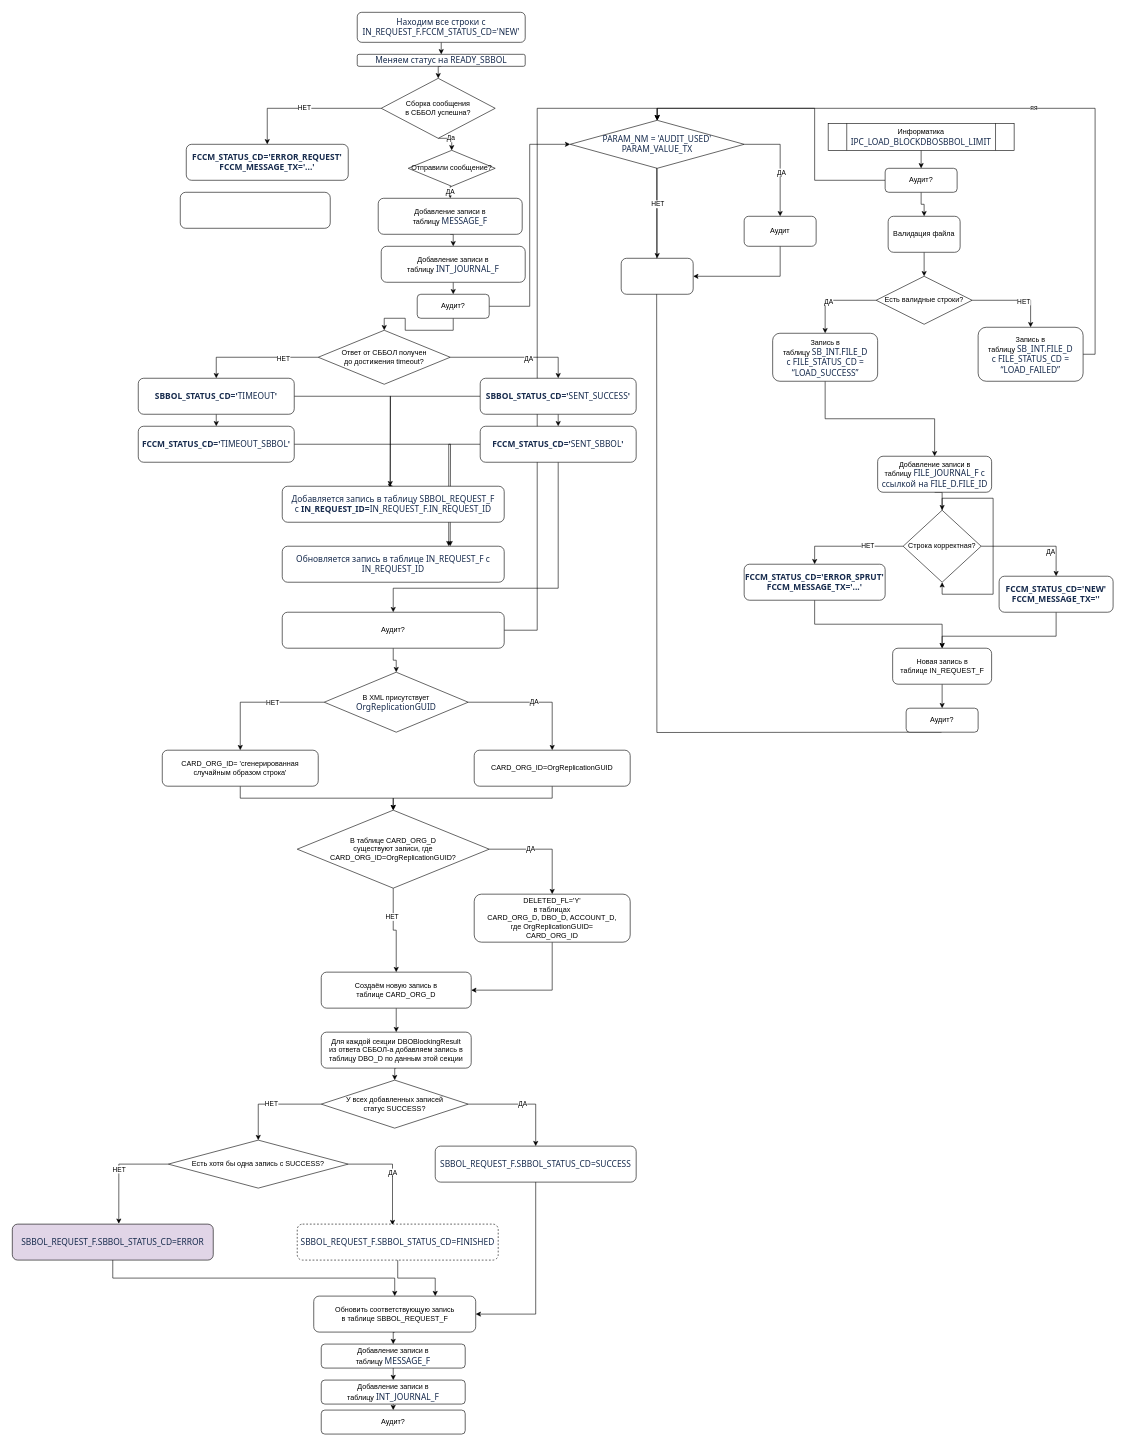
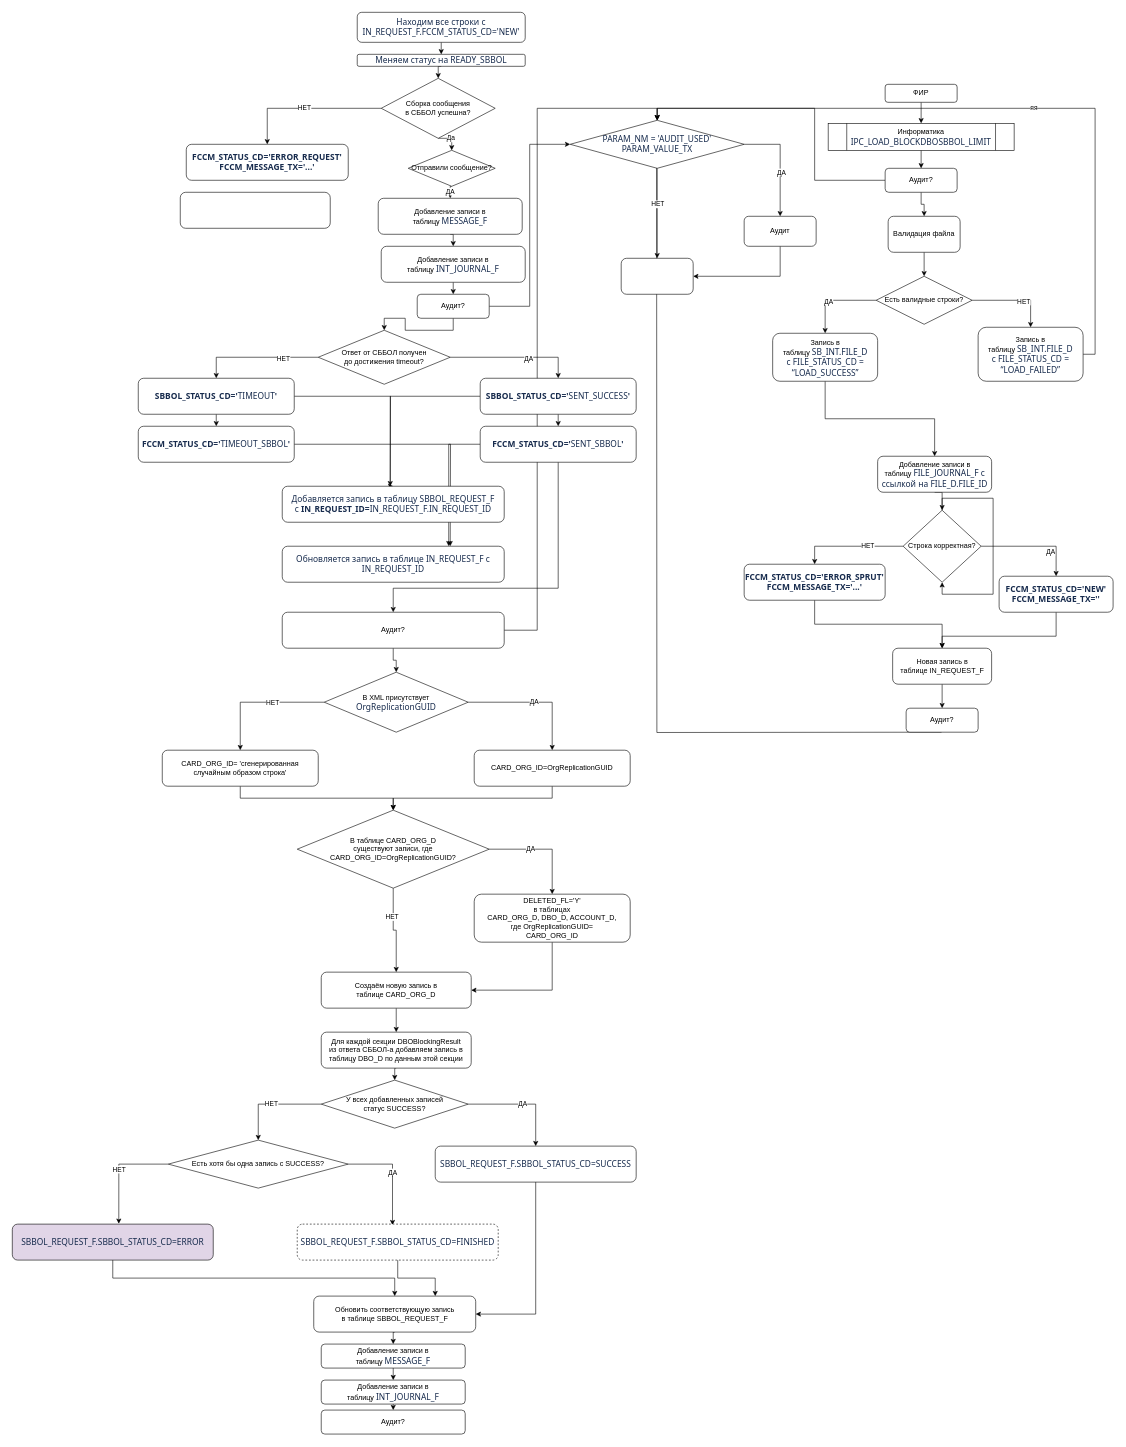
+ <mxCell id="6" value="ФИР" style="rounded=1;whiteSpace=wrap;html=1;" vertex="1" parent="1"><mxGeometry x="1475" y="140" width="120" height="30" as="geometry" /></mxCell>
+ <mxCell id="5" style="edgeStyle=orthogonalEdgeStyle;rounded=0;orthogonalLoop=1;jettySize=auto;html=1;exitX=0.5;exitY=1;exitDx=0;exitDy=0;entryX=0.5;entryY=0;entryDx=0;entryDy=0;" edge="1" parent="1" source="6" target="8"><mxGeometry relative="1" as="geometry" /></mxCell>
